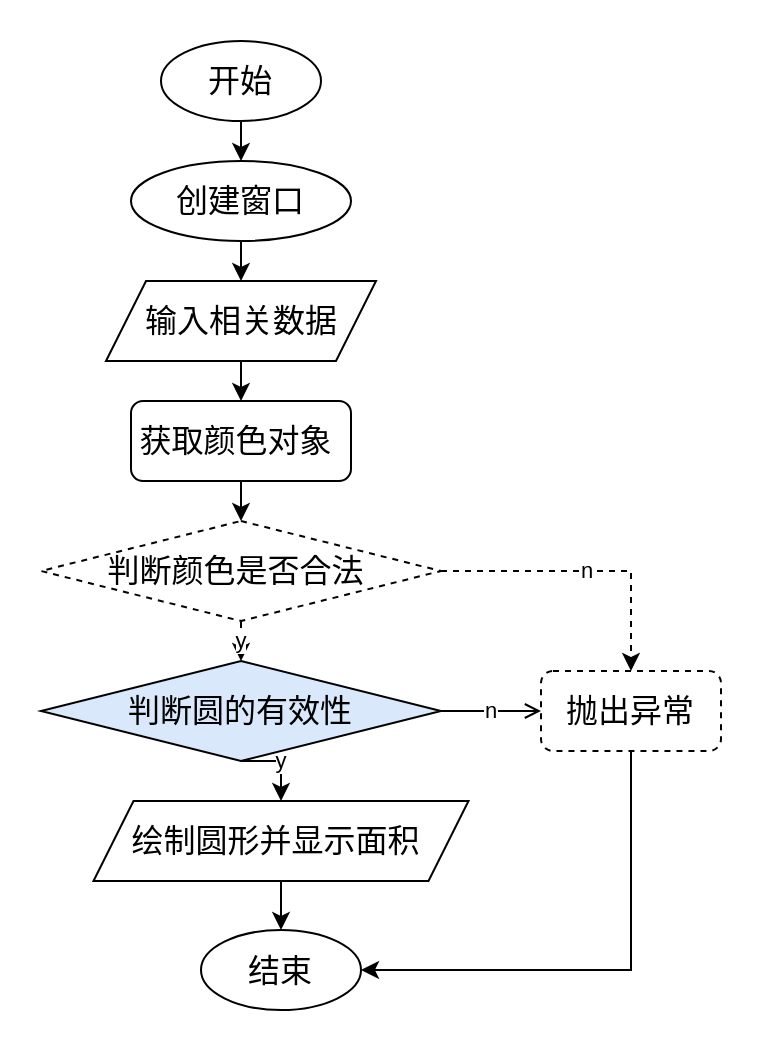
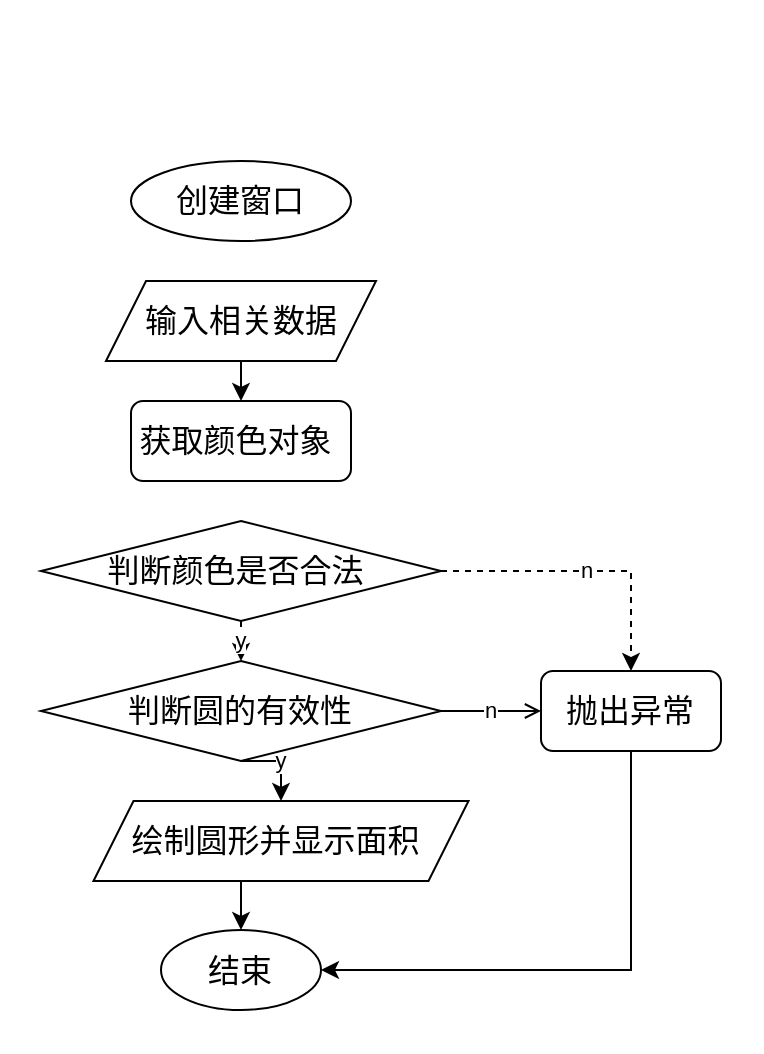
- <mxCell id="3" value="&lt;font style=&quot;font-size: 16px;&quot;&gt;开始&lt;/font&gt;" style="ellipse;whiteSpace=wrap;html=1;" vertex="1" parent="1"><mxGeometry x="80" y="20" width="80" height="40" as="geometry" /></mxCell>
- <mxCell id="2" style="edgeStyle=orthogonalEdgeStyle;rounded=0;orthogonalLoop=1;jettySize=auto;html=1;exitX=0.5;exitY=1;exitDx=0;exitDy=0;entryX=0.5;entryY=0;entryDx=0;entryDy=0;" edge="1" parent="1" source="3" target="5"><mxGeometry relative="1" as="geometry" /></mxCell>
- <mxCell id="4" style="edgeStyle=orthogonalEdgeStyle;rounded=0;orthogonalLoop=1;jettySize=auto;html=1;exitX=0.5;exitY=1;exitDx=0;exitDy=0;entryX=0.5;entryY=0;entryDx=0;entryDy=0;" edge="1" parent="1" source="5" target="8"><mxGeometry relative="1" as="geometry" /></mxCell>
- <mxCell id="9" style="edgeStyle=orthogonalEdgeStyle;rounded=0;orthogonalLoop=1;jettySize=auto;html=1;exitX=0.5;exitY=1;exitDx=0;exitDy=0;entryX=0.5;entryY=0;entryDx=0;entryDy=0;" edge="1" parent="1" source="10" target="13"><mxGeometry relative="1" as="geometry" /></mxCell>
- <mxCell id="13" value="&lt;span style=&quot;text-align: start; font-size: medium;&quot;&gt;判断颜色是否合法&amp;nbsp;&lt;/span&gt;" style="rhombus;whiteSpace=wrap;html=1;dashed=1;" vertex="1" parent="1"><mxGeometry x="20" y="260" width="200" height="50" as="geometry" /></mxCell>
+ <mxCell id="13" value="&lt;span style=&quot;text-align: start; font-size: medium;&quot;&gt;判断颜色是否合法&amp;nbsp;&lt;/span&gt;" style="rhombus;whiteSpace=wrap;html=1;" vertex="1" parent="1"><mxGeometry x="20" y="260" width="200" height="50" as="geometry" /></mxCell>
- <mxCell id="11" value="y" style="edgeStyle=orthogonalEdgeStyle;rounded=0;orthogonalLoop=1;jettySize=auto;html=1;exitX=0.5;exitY=1;exitDx=0;exitDy=0;entryX=0.5;entryY=0;entryDx=0;entryDy=0;" edge="1" parent="1" source="13" target="16"><mxGeometry relative="1" as="geometry" /></mxCell>
+ <mxCell id="11" value="y" style="edgeStyle=orthogonalEdgeStyle;rounded=0;orthogonalLoop=1;jettySize=auto;html=1;exitX=0.5;exitY=1;exitDx=0;exitDy=0;entryX=0.5;entryY=0;entryDx=0;entryDy=0;dashed=1;" edge="1" parent="1" source="13" target="16"><mxGeometry relative="1" as="geometry" /></mxCell>
- <mxCell id="16" value="&lt;span style=&quot;text-align: start; font-size: medium;&quot;&gt;判断圆的有效性&lt;/span&gt;" style="rhombus;whiteSpace=wrap;html=1;fillColor=#dae8fc;" vertex="1" parent="1"><mxGeometry x="20" y="330" width="200" height="50" as="geometry" /></mxCell>
+ <mxCell id="16" value="&lt;span style=&quot;text-align: start; font-size: medium;&quot;&gt;判断圆的有效性&lt;/span&gt;" style="rhombus;whiteSpace=wrap;html=1;" vertex="1" parent="1"><mxGeometry x="20" y="330" width="200" height="50" as="geometry" /></mxCell>
- <mxCell id="20" value="&lt;div style=&quot;text-align: start;&quot;&gt;&lt;font size=&quot;3&quot;&gt;抛出异常&lt;/font&gt;&lt;/div&gt;" style="rounded=1;whiteSpace=wrap;html=1;dashed=1;" vertex="1" parent="1"><mxGeometry x="270" y="335" width="90" height="40" as="geometry" /></mxCell>
+ <mxCell id="20" value="&lt;div style=&quot;text-align: start;&quot;&gt;&lt;font size=&quot;3&quot;&gt;抛出异常&lt;/font&gt;&lt;/div&gt;" style="rounded=1;whiteSpace=wrap;html=1;" vertex="1" parent="1"><mxGeometry x="270" y="335" width="90" height="40" as="geometry" /></mxCell>
- <mxCell id="6" value="&lt;font size=&quot;3&quot;&gt;结束&lt;/font&gt;" style="ellipse;whiteSpace=wrap;html=1;" vertex="1" parent="1"><mxGeometry x="100" y="464.5" width="80" height="40" as="geometry" /></mxCell>
+ <mxCell id="6" value="&lt;font size=&quot;3&quot;&gt;结束&lt;/font&gt;" style="ellipse;whiteSpace=wrap;html=1;" vertex="1" parent="1"><mxGeometry x="80" y="464.5" width="80" height="40" as="geometry" /></mxCell>
